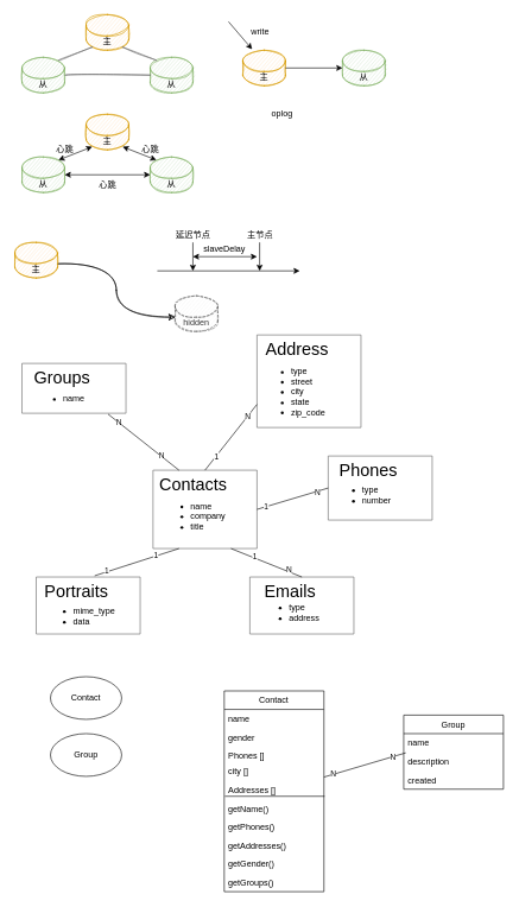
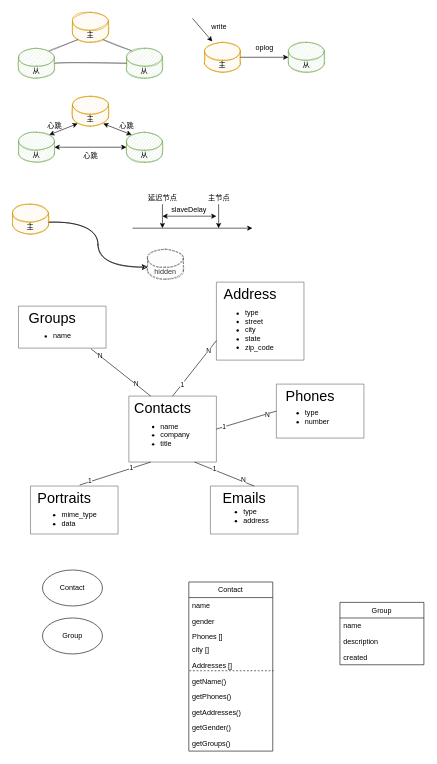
- <mxCell id="12" value="oplog" style="text;html=1;align=center;verticalAlign=middle;resizable=0;points=[];autosize=1;strokeColor=none;" parent="1" vertex="1"><mxGeometry x="375" y="150" width="40" height="20" as="geometry" /></mxCell>
+ <mxCell id="12" value="oplog" style="text;html=1;align=center;verticalAlign=middle;resizable=0;points=[];autosize=1;strokeColor=none;" parent="1" vertex="1"><mxGeometry x="420" y="70" width="40" height="20" as="geometry" /></mxCell>
- <mxCell id="86" value="" style="endArrow=none;html=1;exitX=1;exitY=0.808;exitDx=0;exitDy=0;exitPerimeter=0;entryX=0.021;entryY=0.038;entryDx=0;entryDy=0;entryPerimeter=0;" edge="1" parent="1" source="74" target="84"><mxGeometry width="50" height="50" relative="1" as="geometry"><mxPoint x="470" y="1150" as="sourcePoint" /><mxPoint x="520" y="1100" as="targetPoint" /></mxGeometry></mxCell>
- <mxCell id="87" value="N" style="edgeLabel;html=1;align=center;verticalAlign=middle;resizable=0;points=[];" vertex="1" connectable="0" parent="86"><mxGeometry x="-0.784" y="1" relative="1" as="geometry"><mxPoint as="offset" /></mxGeometry></mxCell>
- <mxCell id="88" value="N" style="edgeLabel;html=1;align=center;verticalAlign=middle;resizable=0;points=[];" vertex="1" connectable="0" parent="86"><mxGeometry x="0.689" relative="1" as="geometry"><mxPoint as="offset" /></mxGeometry></mxCell>
- <mxCell id="81" value="" style="endArrow=none;html=1;exitX=0.007;exitY=-0.154;exitDx=0;exitDy=0;entryX=1.007;entryY=0.846;entryDx=0;entryDy=0;entryPerimeter=0;exitPerimeter=0;" edge="1" parent="70" source="76" target="75"><mxGeometry width="50" height="50" relative="1" as="geometry"><mxPoint x="46" y="270" as="sourcePoint" /><mxPoint x="96" y="220" as="targetPoint" /></mxGeometry></mxCell>
+ <mxCell id="81" value="" style="endArrow=none;html=1;exitX=0.007;exitY=-0.154;exitDx=0;exitDy=0;entryX=1.007;entryY=0.846;entryDx=0;entryDy=0;entryPerimeter=0;exitPerimeter=0;dashed=1;" edge="1" parent="70" source="76" target="75"><mxGeometry width="50" height="50" relative="1" as="geometry"><mxPoint x="46" y="270" as="sourcePoint" /><mxPoint x="96" y="220" as="targetPoint" /></mxGeometry></mxCell>
